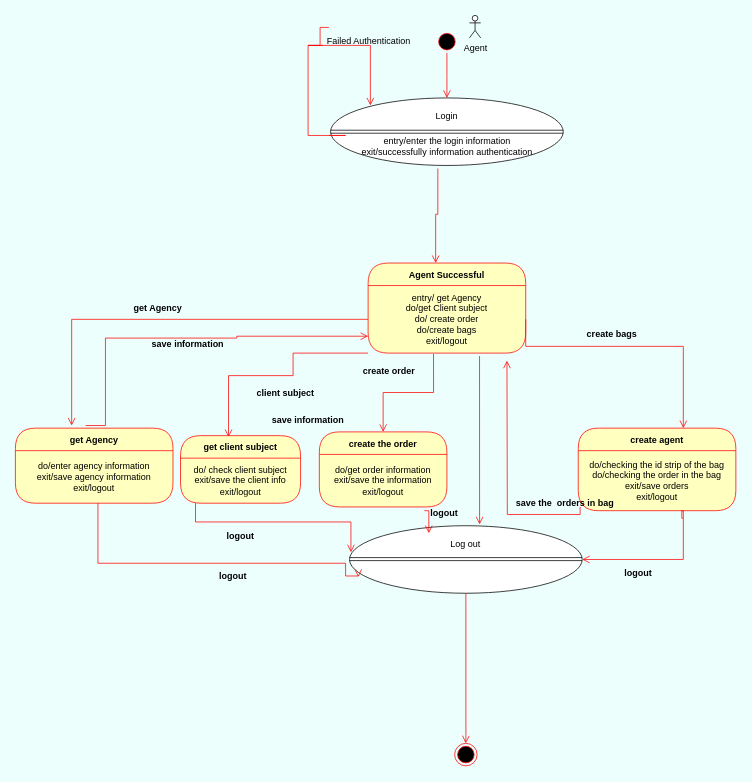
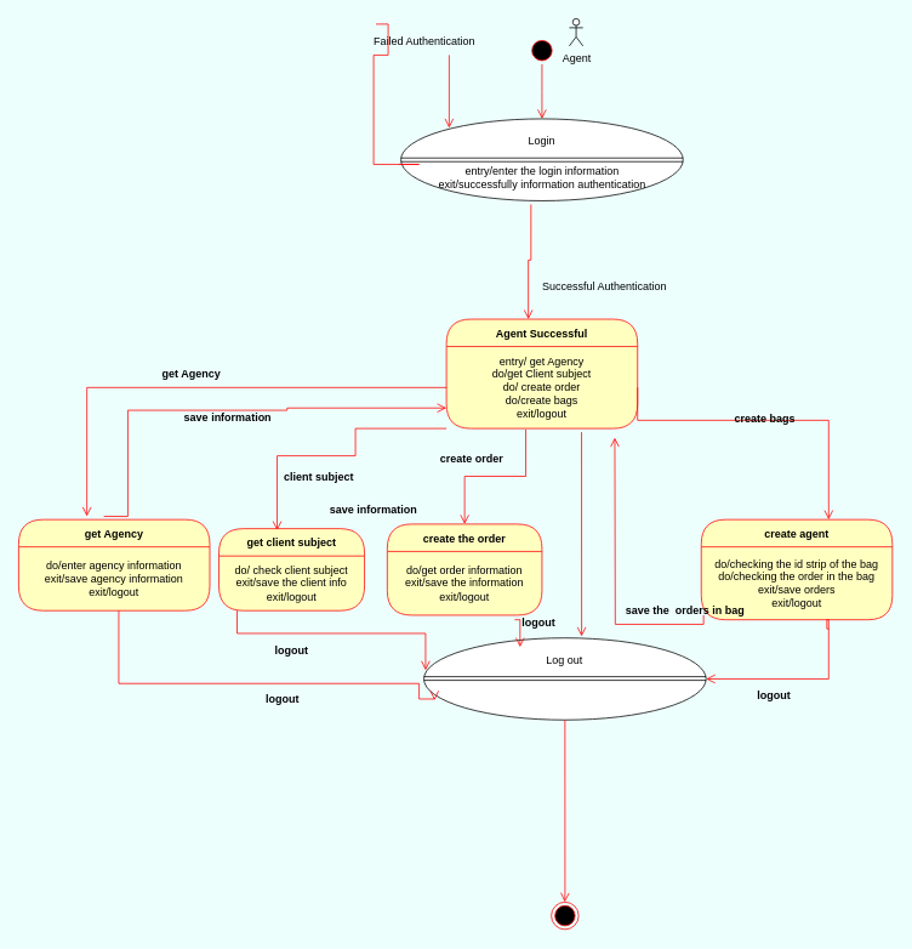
- <mxCell id="10" value="Failed Authentication" style="text;html=1;strokeColor=none;fillColor=none;align=center;verticalAlign=middle;whiteSpace=wrap;rounded=0;" vertex="1" parent="1"><mxGeometry x="430" y="40" width="121.75" height="30" as="geometry" /></mxCell>
+ <mxCell id="10" value="Failed Authentication" style="text;html=1;strokeColor=none;fillColor=none;align=center;verticalAlign=middle;whiteSpace=wrap;rounded=0;" vertex="1" parent="1"><mxGeometry x="405" y="30" width="121.75" height="30" as="geometry" /></mxCell>
+ <mxCell id="16" value="Successful Authentication" style="text;html=1;strokeColor=none;fillColor=none;align=center;verticalAlign=middle;whiteSpace=wrap;rounded=0;" vertex="1" parent="1"><mxGeometry x="580" y="300" width="168.37" height="30" as="geometry" /></mxCell>
- <mxCell id="51" value="&lt;span style=&quot;font-weight: 700;&quot;&gt;create bags&lt;/span&gt;" style="text;html=1;strokeColor=none;fillColor=none;align=center;verticalAlign=middle;whiteSpace=wrap;rounded=0;" vertex="1" parent="1"><mxGeometry x="760" y="430" width="110" height="30" as="geometry" /></mxCell>
+ <mxCell id="51" value="&lt;span style=&quot;font-weight: 700;&quot;&gt;create bags&lt;/span&gt;" style="text;html=1;strokeColor=none;fillColor=none;align=center;verticalAlign=middle;whiteSpace=wrap;rounded=0;" vertex="1" parent="1"><mxGeometry x="785" y="445" width="110" height="30" as="geometry" /></mxCell>
- <mxCell id="52" value="create order" style="text;align=center;fontStyle=1;verticalAlign=middle;spacingLeft=3;spacingRight=3;strokeColor=none;rotatable=0;points=[[0,0.5],[1,0.5]];portConstraint=eastwest;" vertex="1" parent="1"><mxGeometry x="478" y="480" width="80" height="26" as="geometry" /></mxCell>
+ <mxCell id="52" value="create order" style="text;align=center;fontStyle=1;verticalAlign=middle;spacingLeft=3;spacingRight=3;strokeColor=none;rotatable=0;points=[[0,0.5],[1,0.5]];portConstraint=eastwest;" vertex="1" parent="1"><mxGeometry x="478" y="490" width="80" height="26" as="geometry" /></mxCell>
- <mxCell id="30" value="client subject" style="text;align=center;fontStyle=1;verticalAlign=middle;spacingLeft=3;spacingRight=3;strokeColor=none;rotatable=0;points=[[0,0.5],[1,0.5]];portConstraint=eastwest;" vertex="1" parent="1"><mxGeometry x="340" y="510" width="80" height="26" as="geometry" /></mxCell>
+ <mxCell id="30" value="client subject" style="text;align=center;fontStyle=1;verticalAlign=middle;spacingLeft=3;spacingRight=3;strokeColor=none;rotatable=0;points=[[0,0.5],[1,0.5]];portConstraint=eastwest;" vertex="1" parent="1"><mxGeometry x="310" y="510" width="80" height="26" as="geometry" /></mxCell>
